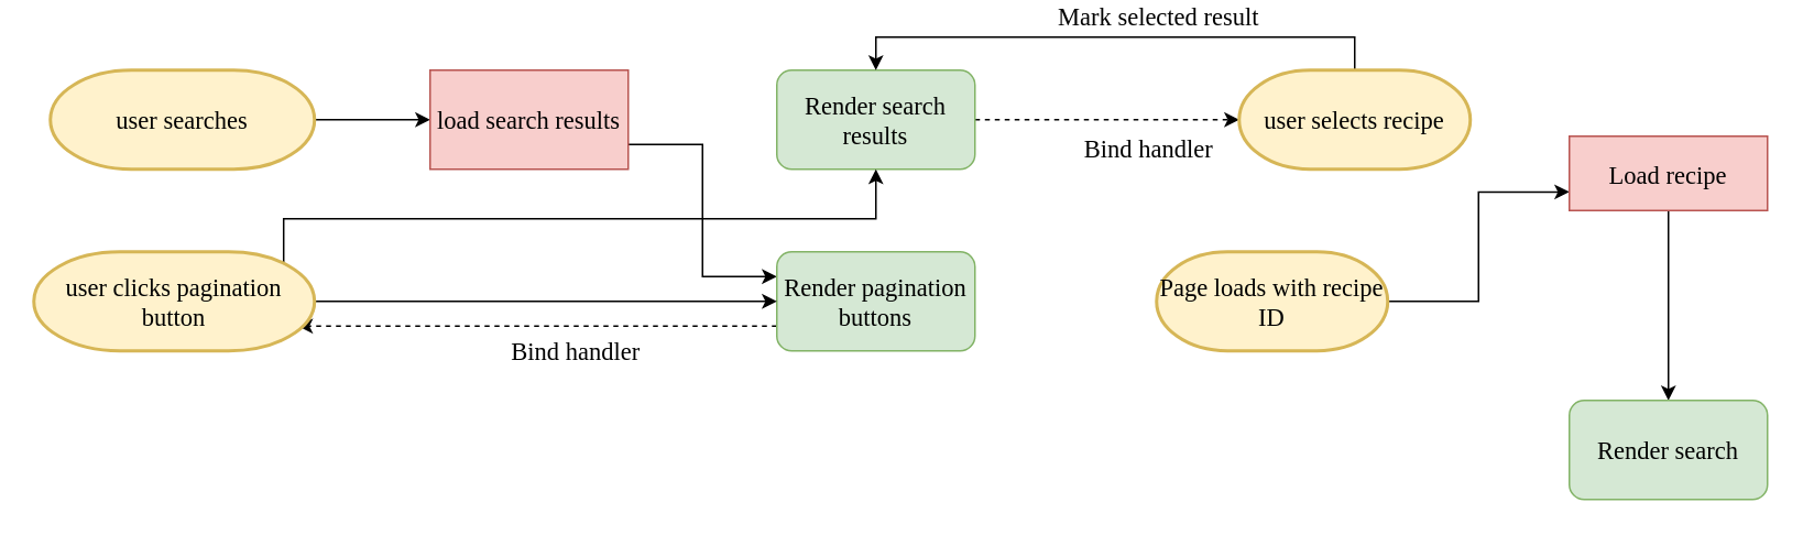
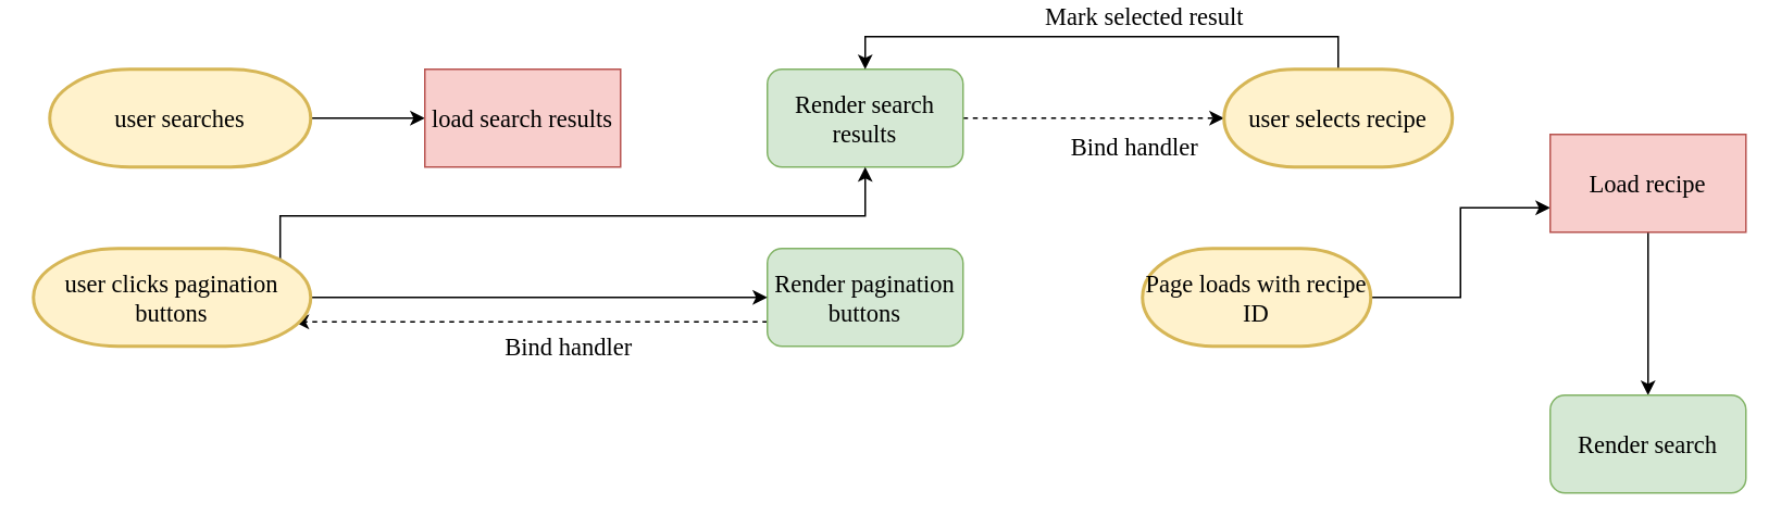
- <mxCell id="21" value="Load recipe" style="rounded=0;whiteSpace=wrap;html=1;fontFamily=Lucida Console;fontSize=15;fillColor=#f8cecc;strokeColor=#b85450;" vertex="1" parent="1"><mxGeometry x="950" y="60" width="120" height="45" as="geometry" /></mxCell>
+ <mxCell id="21" value="Load recipe" style="rounded=0;whiteSpace=wrap;html=1;fontFamily=Lucida Console;fontSize=15;fillColor=#f8cecc;strokeColor=#b85450;" vertex="1" parent="1"><mxGeometry x="950" y="60" width="120" height="60" as="geometry" /></mxCell>
- <mxCell id="4" style="edgeStyle=orthogonalEdgeStyle;rounded=0;orthogonalLoop=1;jettySize=auto;html=1;exitX=1;exitY=0.75;exitDx=0;exitDy=0;entryX=0;entryY=0.25;entryDx=0;entryDy=0;fontFamily=Lucida Console;fontSize=15;" edge="1" parent="1" source="5" target="11"><mxGeometry relative="1" as="geometry" /></mxCell>
- <mxCell id="14" value="&lt;font face=&quot;Lucida Console&quot; style=&quot;font-size: 15px;&quot;&gt;user clicks pagination button&lt;/font&gt;" style="strokeWidth=2;html=1;shape=mxgraph.flowchart.terminator;whiteSpace=wrap;fillColor=#fff2cc;strokeColor=#d6b656;" vertex="1" parent="1"><mxGeometry x="20" y="130" width="170" height="60" as="geometry" /></mxCell>
+ <mxCell id="14" value="&lt;font face=&quot;Lucida Console&quot; style=&quot;font-size: 15px;&quot;&gt;user clicks pagination buttons&lt;/font&gt;" style="strokeWidth=2;html=1;shape=mxgraph.flowchart.terminator;whiteSpace=wrap;fillColor=#fff2cc;strokeColor=#d6b656;" vertex="1" parent="1"><mxGeometry x="20" y="130" width="170" height="60" as="geometry" /></mxCell>
